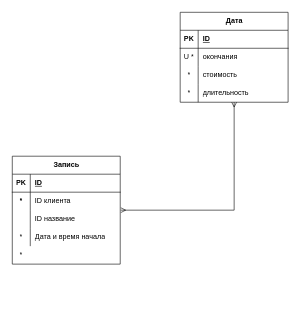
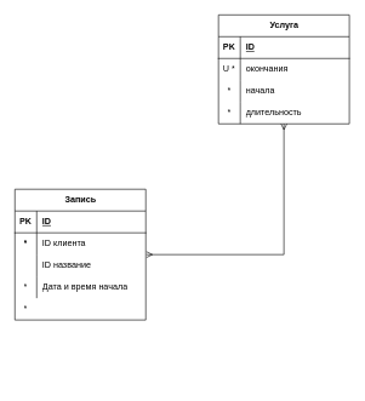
- <mxCell id="19" value="Дата" style="shape=table;startSize=30;container=1;collapsible=1;childLayout=tableLayout;fixedRows=1;rowLines=0;fontStyle=1;align=center;resizeLast=1;html=1;" parent="1" vertex="1"><mxGeometry x="300" y="20" width="180" height="150" as="geometry" /></mxCell>
+ <mxCell id="19" value="Услуга" style="shape=table;startSize=30;container=1;collapsible=1;childLayout=tableLayout;fixedRows=1;rowLines=0;fontStyle=1;align=center;resizeLast=1;html=1;" parent="1" vertex="1"><mxGeometry x="300" y="20" width="180" height="150" as="geometry" /></mxCell>
- <mxCell id="28" value="стоимость" style="shape=partialRectangle;connectable=0;fillColor=none;top=0;left=0;bottom=0;right=0;align=left;spacingLeft=6;overflow=hidden;whiteSpace=wrap;html=1;" parent="26" vertex="1"><mxGeometry x="30" width="150" height="30" as="geometry"><mxRectangle width="150" height="30" as="alternateBounds" /></mxGeometry></mxCell>
+ <mxCell id="28" value="начала" style="shape=partialRectangle;connectable=0;fillColor=none;top=0;left=0;bottom=0;right=0;align=left;spacingLeft=6;overflow=hidden;whiteSpace=wrap;html=1;" parent="26" vertex="1"><mxGeometry x="30" width="150" height="30" as="geometry"><mxRectangle width="150" height="30" as="alternateBounds" /></mxGeometry></mxCell>
